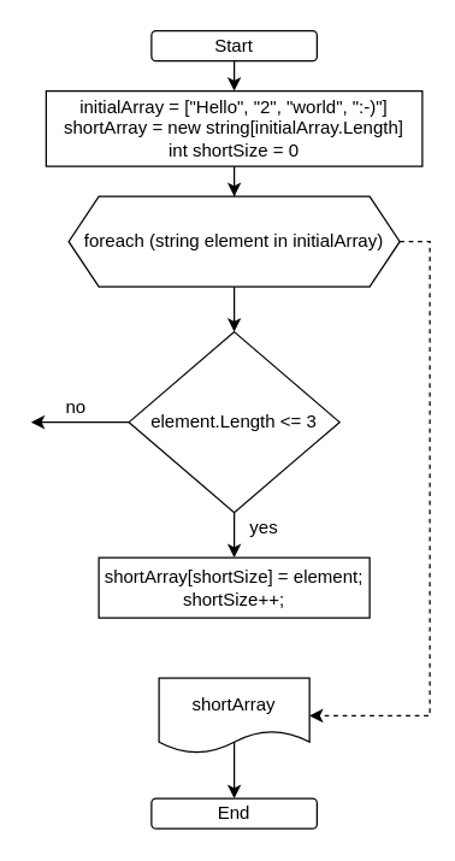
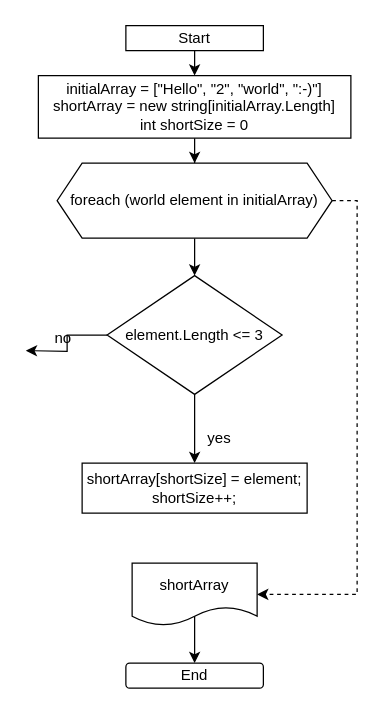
- <mxCell id="3" value="Start" style="rounded=1;whiteSpace=wrap;html=1;" vertex="1" parent="1"><mxGeometry x="100" y="20" width="110" height="20" as="geometry" /></mxCell>
+ <mxCell id="3" value="Start" style="whiteSpace=wrap;html=1;rounded=0;" vertex="1" parent="1"><mxGeometry x="100" y="20" width="110" height="20" as="geometry" /></mxCell>
- <mxCell id="8" value="foreach (string element in initialArray)" style="shape=hexagon;perimeter=hexagonPerimeter2;whiteSpace=wrap;html=1;fixedSize=1;" vertex="1" parent="1"><mxGeometry x="45" y="130" width="220" height="60" as="geometry" /></mxCell>
+ <mxCell id="8" value="foreach (world element in initialArray)" style="shape=hexagon;perimeter=hexagonPerimeter2;whiteSpace=wrap;html=1;fixedSize=1;" vertex="1" parent="1"><mxGeometry x="45" y="130" width="220" height="60" as="geometry" /></mxCell>
- <mxCell id="11" value="element.Length &amp;lt;= 3" style="rhombus;whiteSpace=wrap;html=1;" vertex="1" parent="1"><mxGeometry x="85" y="220" width="140" height="120" as="geometry" /></mxCell>
+ <mxCell id="11" value="element.Length &amp;lt;= 3" style="rhombus;whiteSpace=wrap;html=1;" vertex="1" parent="1"><mxGeometry x="85" y="220" width="140" height="95" as="geometry" /></mxCell>
